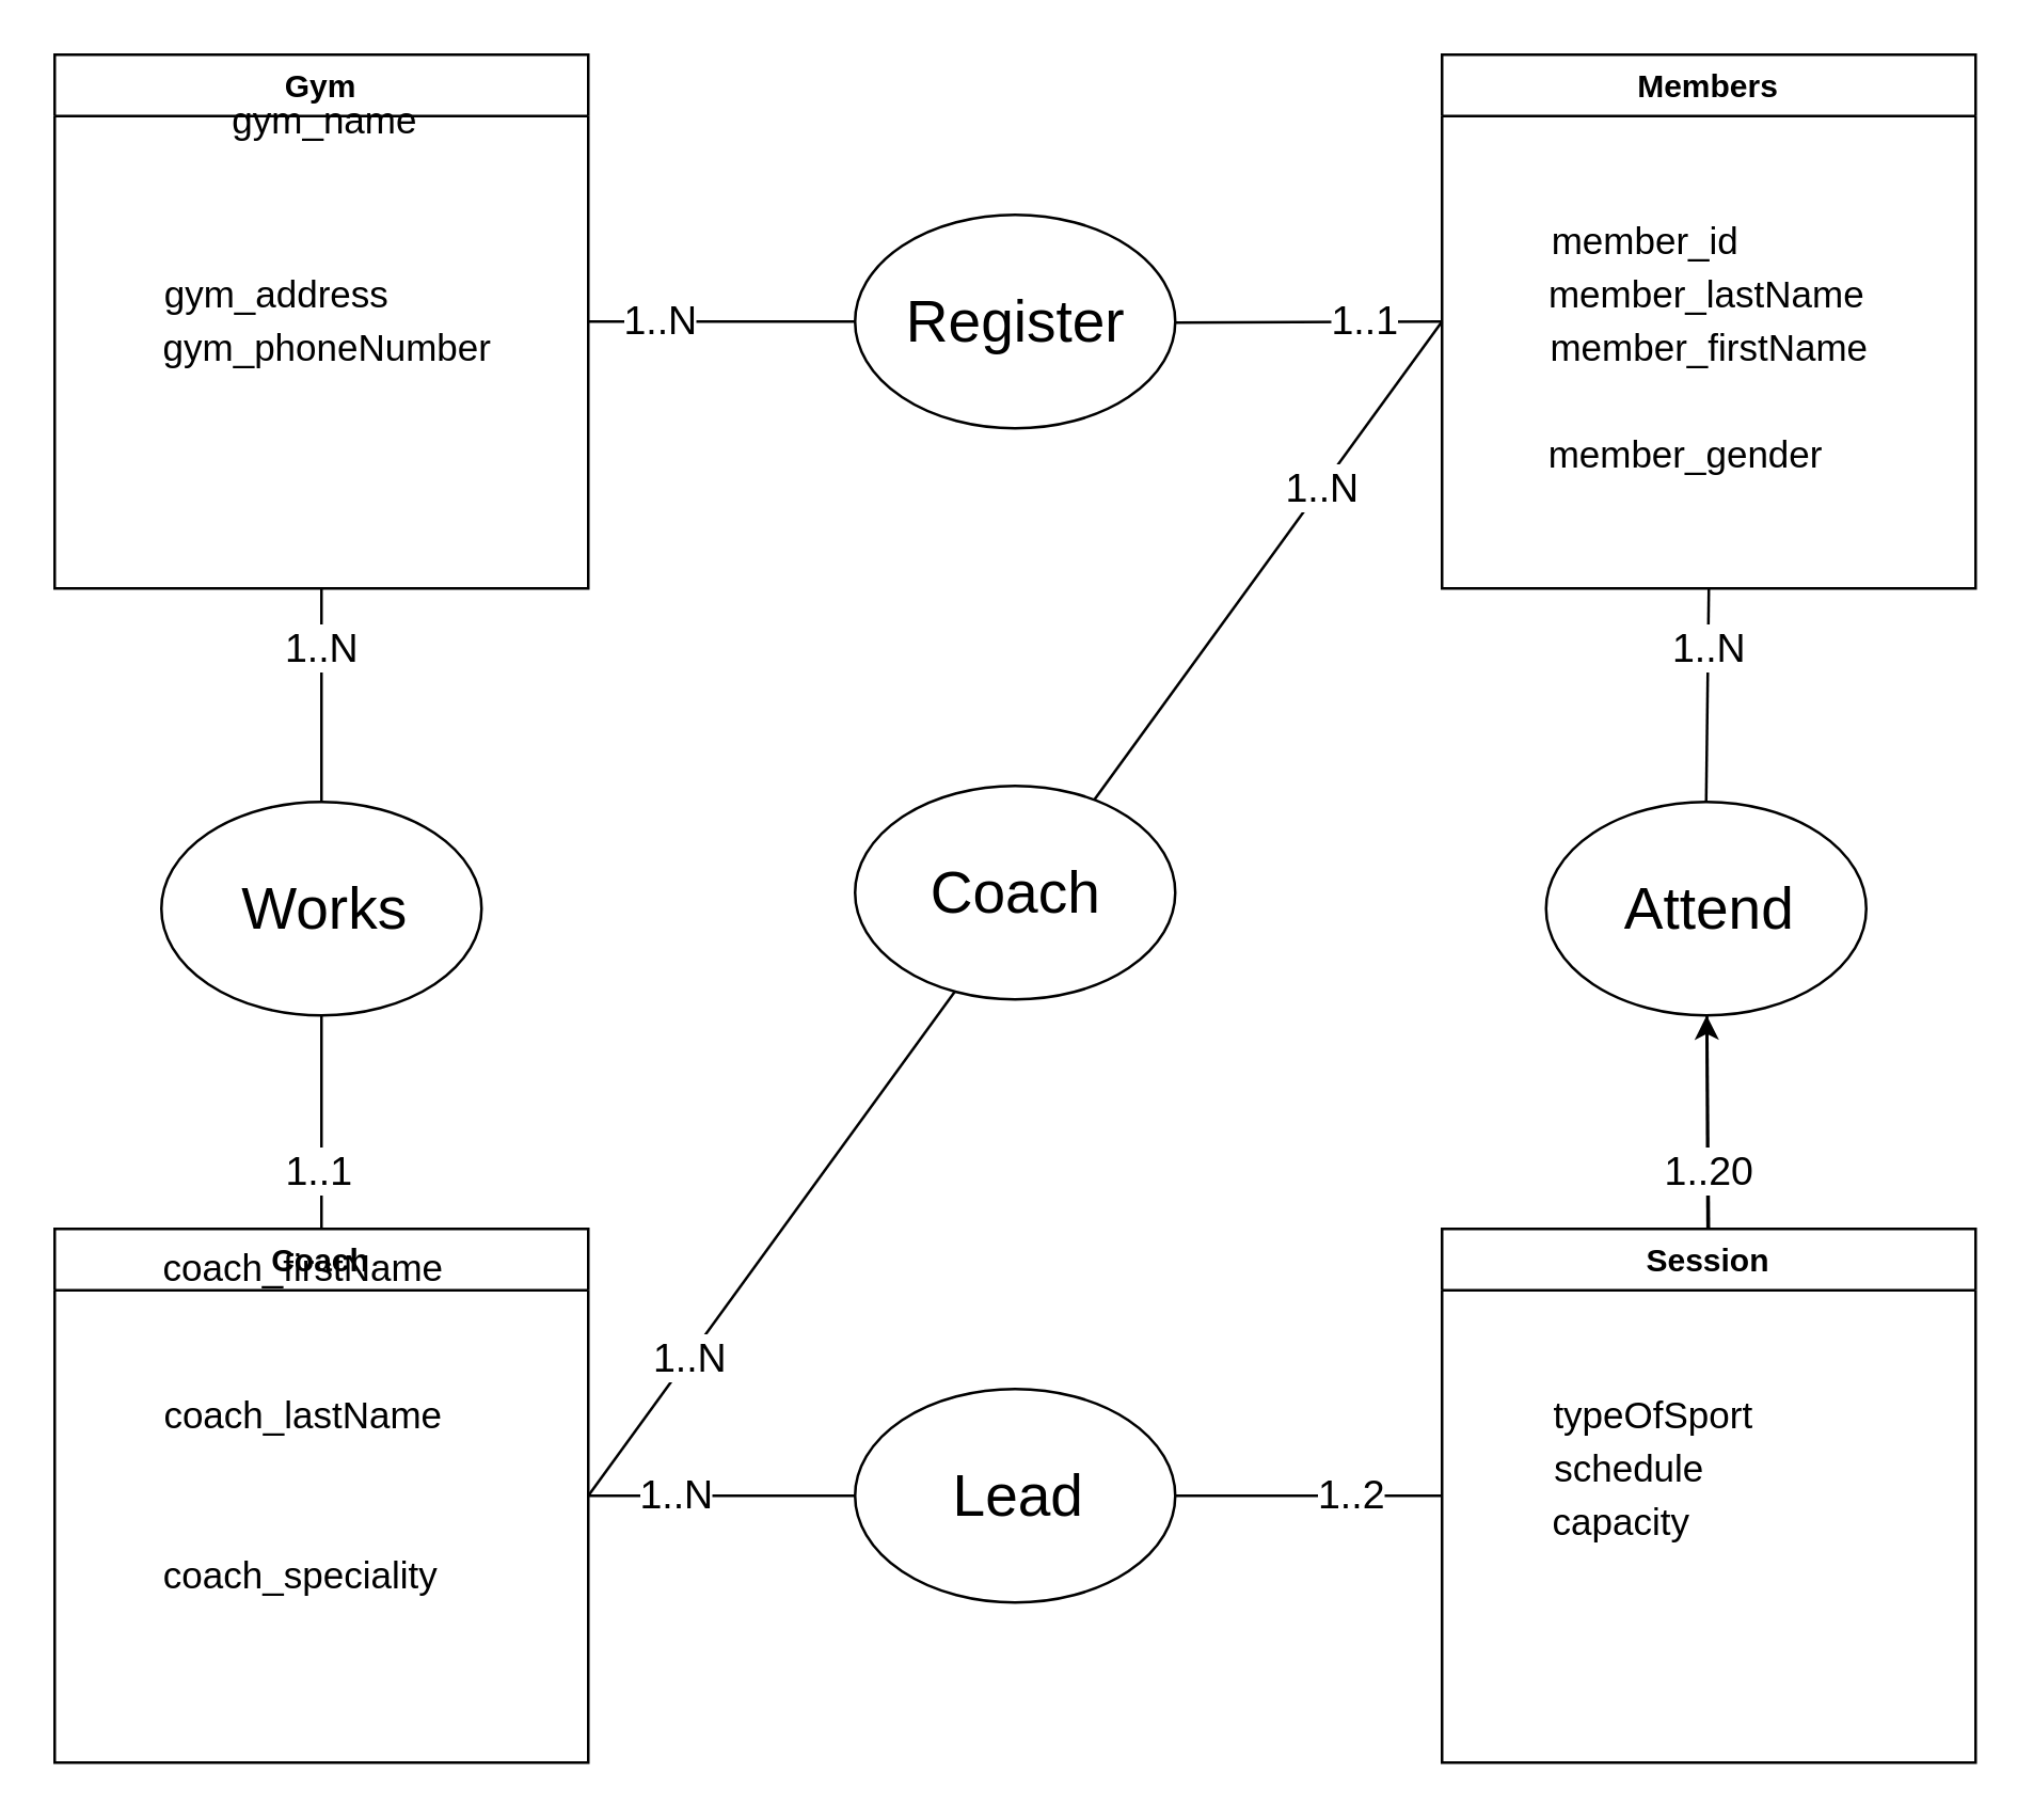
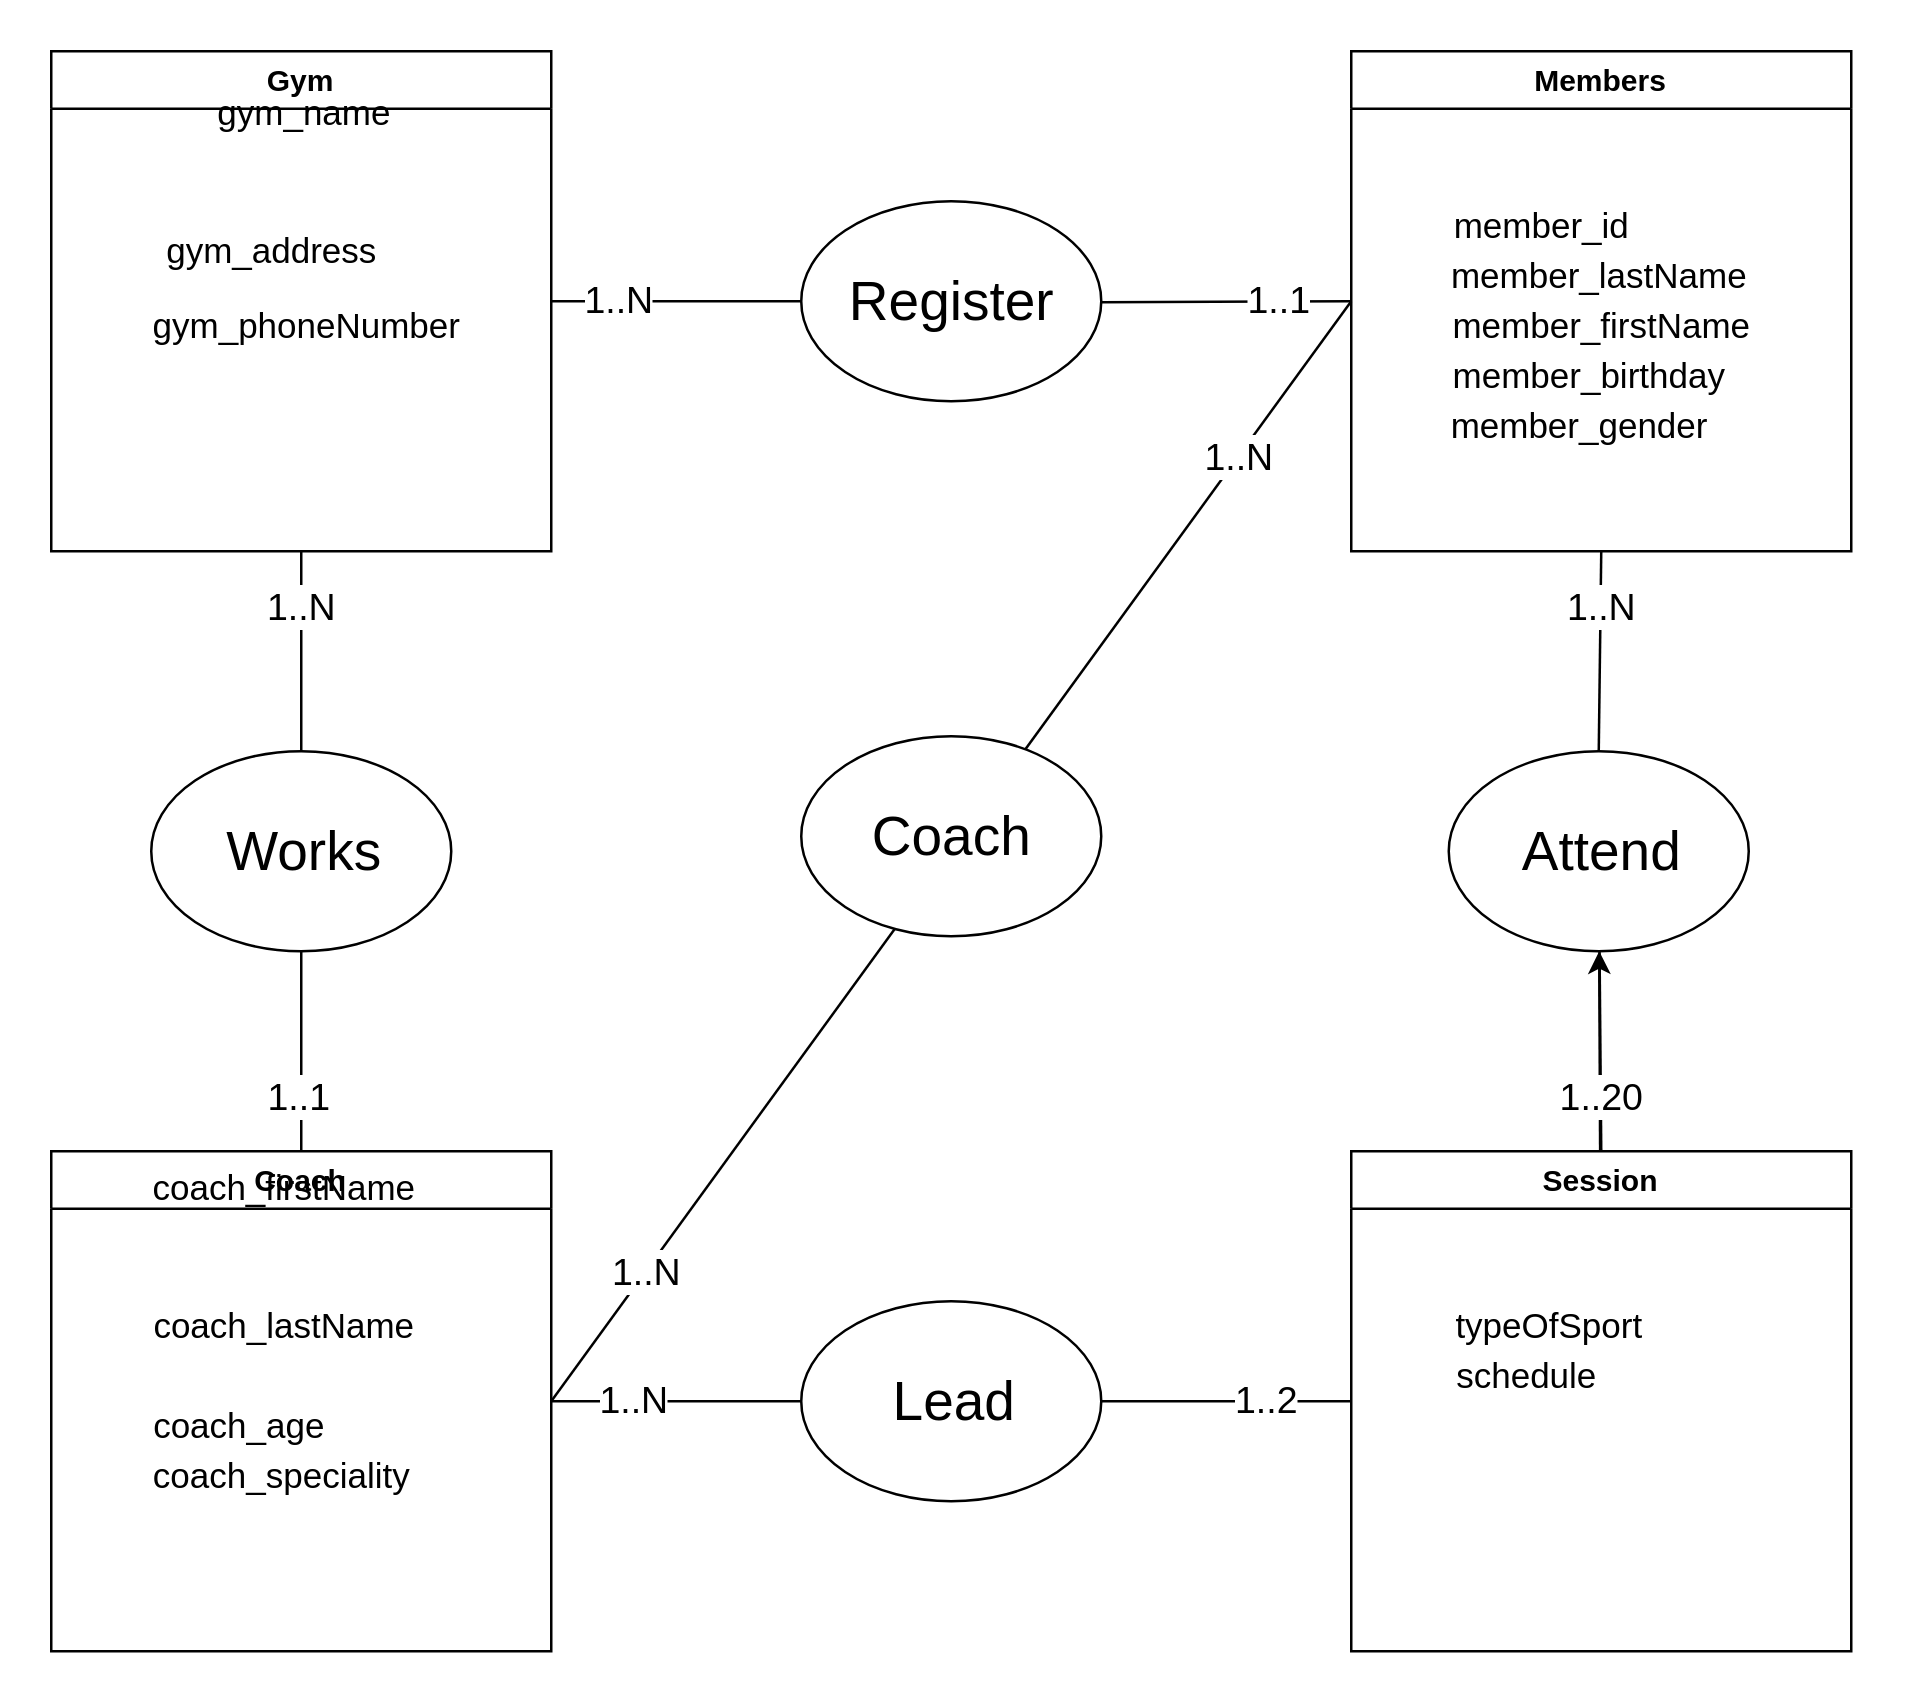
- <mxCell id="3" value="gym_address" style="text;html=1;align=center;verticalAlign=middle;resizable=0;points=[];autosize=1;strokeColor=none;fillColor=none;fontSize=14;" parent="2" vertex="1"><mxGeometry x="33" y="80" width="100" height="20" as="geometry" /></mxCell>
+ <mxCell id="3" value="gym_address" style="text;html=1;align=center;verticalAlign=middle;resizable=0;points=[];autosize=1;strokeColor=none;fillColor=none;fontSize=14;" parent="2" vertex="1"><mxGeometry x="38" y="70" width="100" height="20" as="geometry" /></mxCell>
+ <mxCell id="16" value="member_birthday" style="text;html=1;align=center;verticalAlign=middle;resizable=0;points=[];autosize=1;strokeColor=none;fillColor=none;fontSize=14;" parent="12" vertex="1"><mxGeometry x="35" y="120" width="120" height="20" as="geometry" /></mxCell>
+ <mxCell id="26" value="coach_age" style="text;html=1;align=center;verticalAlign=middle;resizable=0;points=[];autosize=1;strokeColor=none;fillColor=none;fontSize=14;" parent="23" vertex="1"><mxGeometry x="35" y="100" width="80" height="20" as="geometry" /></mxCell>
- <mxCell id="22" value="capacity" style="text;html=1;align=center;verticalAlign=middle;resizable=0;points=[];autosize=1;strokeColor=none;fillColor=none;fontSize=14;" parent="19" vertex="1"><mxGeometry x="32" y="100" width="70" height="20" as="geometry" /></mxCell>
